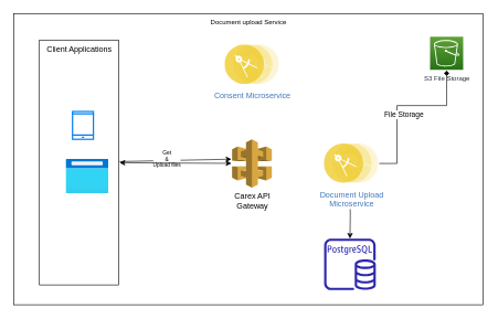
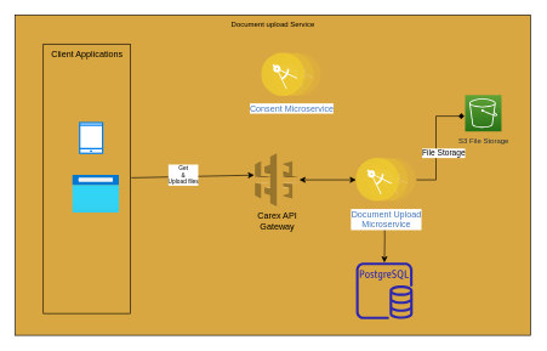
- <mxCell id="2" value="Document upload Service" style="rounded=0;whiteSpace=wrap;html=1;fontSize=10;verticalAlign=top;" vertex="1" parent="1"><mxGeometry x="20" y="20" width="708.5" height="440" as="geometry" /></mxCell>
+ <mxCell id="2" value="Document upload Service" style="rounded=0;whiteSpace=wrap;html=1;fontSize=10;verticalAlign=top;fillColor=#d9a741;" vertex="1" parent="1"><mxGeometry x="20" y="20" width="708.5" height="440" as="geometry" /></mxCell>
- <mxCell id="5" value="Client Applications" style="rounded=0;whiteSpace=wrap;html=1;verticalAlign=top;" vertex="1" parent="1"><mxGeometry x="58.5" y="60" width="120" height="370" as="geometry" /></mxCell>
+ <mxCell id="5" value="Client Applications" style="rounded=0;whiteSpace=wrap;html=1;verticalAlign=top;fillColor=#d9a741;" vertex="1" parent="1"><mxGeometry x="58.5" y="60" width="120" height="370" as="geometry" /></mxCell>
- <mxCell id="13" value="S3 File Storage" style="sketch=0;points=[[0,0,0],[0.25,0,0],[0.5,0,0],[0.75,0,0],[1,0,0],[0,1,0],[0.25,1,0],[0.5,1,0],[0.75,1,0],[1,1,0],[0,0.25,0],[0,0.5,0],[0,0.75,0],[1,0.25,0],[1,0.5,0],[1,0.75,0]];outlineConnect=0;fontColor=#232F3E;gradientColor=#60A337;gradientDirection=north;fillColor=#277116;strokeColor=#ffffff;dashed=0;verticalLabelPosition=bottom;verticalAlign=top;align=center;html=1;fontSize=10;fontStyle=0;aspect=fixed;shape=mxgraph.aws4.resourceIcon;resIcon=mxgraph.aws4.s3;" vertex="1" parent="1"><mxGeometry x="648.5" y="55" width="50" height="50" as="geometry" /></mxCell>
+ <mxCell id="13" value="S3 File Storage" style="sketch=0;points=[[0,0,0],[0.25,0,0],[0.5,0,0],[0.75,0,0],[1,0,0],[0,1,0],[0.25,1,0],[0.5,1,0],[0.75,1,0],[1,1,0],[0,0.25,0],[0,0.5,0],[0,0.75,0],[1,0.25,0],[1,0.5,0],[1,0.75,0]];outlineConnect=0;fontColor=#232F3E;gradientColor=#60A337;gradientDirection=north;fillColor=#277116;strokeColor=#ffffff;dashed=0;verticalLabelPosition=bottom;verticalAlign=top;align=center;html=1;fontSize=10;fontStyle=0;aspect=fixed;shape=mxgraph.aws4.resourceIcon;resIcon=mxgraph.aws4.s3;" vertex="1" parent="1"><mxGeometry x="638.5" y="130" width="50" height="50" as="geometry" /></mxCell>
- <mxCell id="12" value="Consent Microservice" style="aspect=fixed;perimeter=ellipsePerimeter;html=1;align=center;shadow=0;dashed=0;fontColor=#4277BB;labelBackgroundColor=#ffffff;fontSize=12;spacingTop=3;image;image=img/lib/ibm/applications/microservice.svg;" vertex="1" parent="1"><mxGeometry x="338.5" y="67" width="82.2" height="60" as="geometry" /></mxCell>
+ <mxCell id="12" value="Consent Microservice" style="aspect=fixed;perimeter=ellipsePerimeter;html=1;align=center;shadow=0;dashed=0;fontColor=#4277BB;labelBackgroundColor=#ffffff;fontSize=12;spacingTop=3;image;image=img/lib/ibm/applications/microservice.svg;" vertex="1" parent="1"><mxGeometry x="358.5" y="72" width="82.2" height="60" as="geometry" /></mxCell>
- <mxCell id="8" style="edgeStyle=none;rounded=0;orthogonalLoop=1;jettySize=auto;html=1;targetPerimeterSpacing=1;sourcePerimeterSpacing=1;startArrow=classic;startFill=1;" edge="1" parent="1" source="9" target="5"><mxGeometry relative="1" as="geometry" /></mxCell>
+ <mxCell id="8" style="edgeStyle=none;rounded=0;orthogonalLoop=1;jettySize=auto;html=1;entryX=0;entryY=0.5;entryDx=0;entryDy=0;targetPerimeterSpacing=1;sourcePerimeterSpacing=1;startArrow=classic;startFill=1;" edge="1" parent="1" source="9" target="11"><mxGeometry relative="1" as="geometry" /></mxCell>
